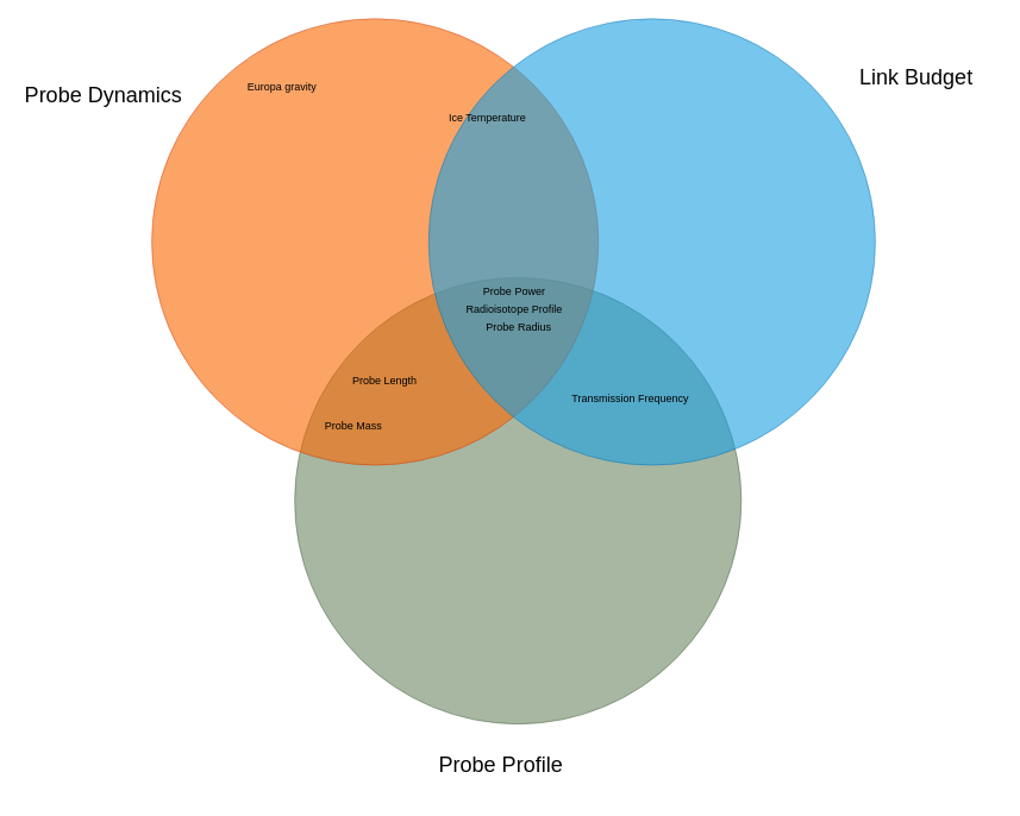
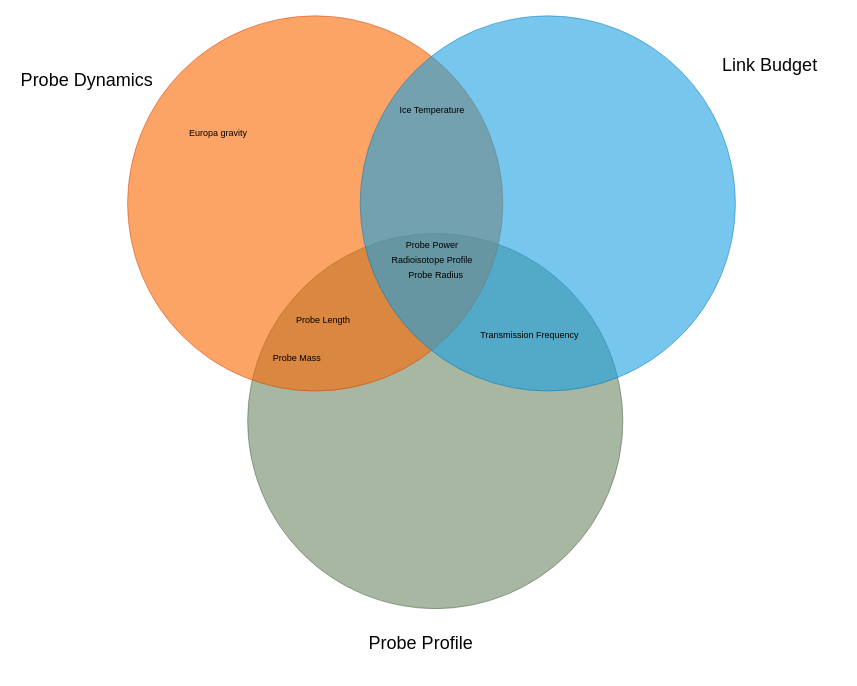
- <mxCell id="13" value="Europa gravity" style="text;html=1;align=center;verticalAlign=middle;resizable=0;points=[];autosize=1;strokeColor=none;fillColor=none;" vertex="1" parent="1"><mxGeometry x="264.5" y="82" width="100" height="30" as="geometry" /></mxCell>
+ <mxCell id="13" value="Europa gravity" style="text;html=1;align=center;verticalAlign=middle;resizable=0;points=[];autosize=1;strokeColor=none;fillColor=none;" vertex="1" parent="1"><mxGeometry x="239.5" y="162" width="100" height="30" as="geometry" /></mxCell>
- <mxCell id="14" value="Ice Temperature" style="text;html=1;align=center;verticalAlign=middle;resizable=0;points=[];autosize=1;strokeColor=none;fillColor=none;" vertex="1" parent="1"><mxGeometry x="490" y="117" width="110" height="30" as="geometry" /></mxCell>
+ <mxCell id="14" value="Ice Temperature" style="text;html=1;align=center;verticalAlign=middle;resizable=0;points=[];autosize=1;strokeColor=none;fillColor=none;" vertex="1" parent="1"><mxGeometry x="520" y="132" width="110" height="30" as="geometry" /></mxCell>
